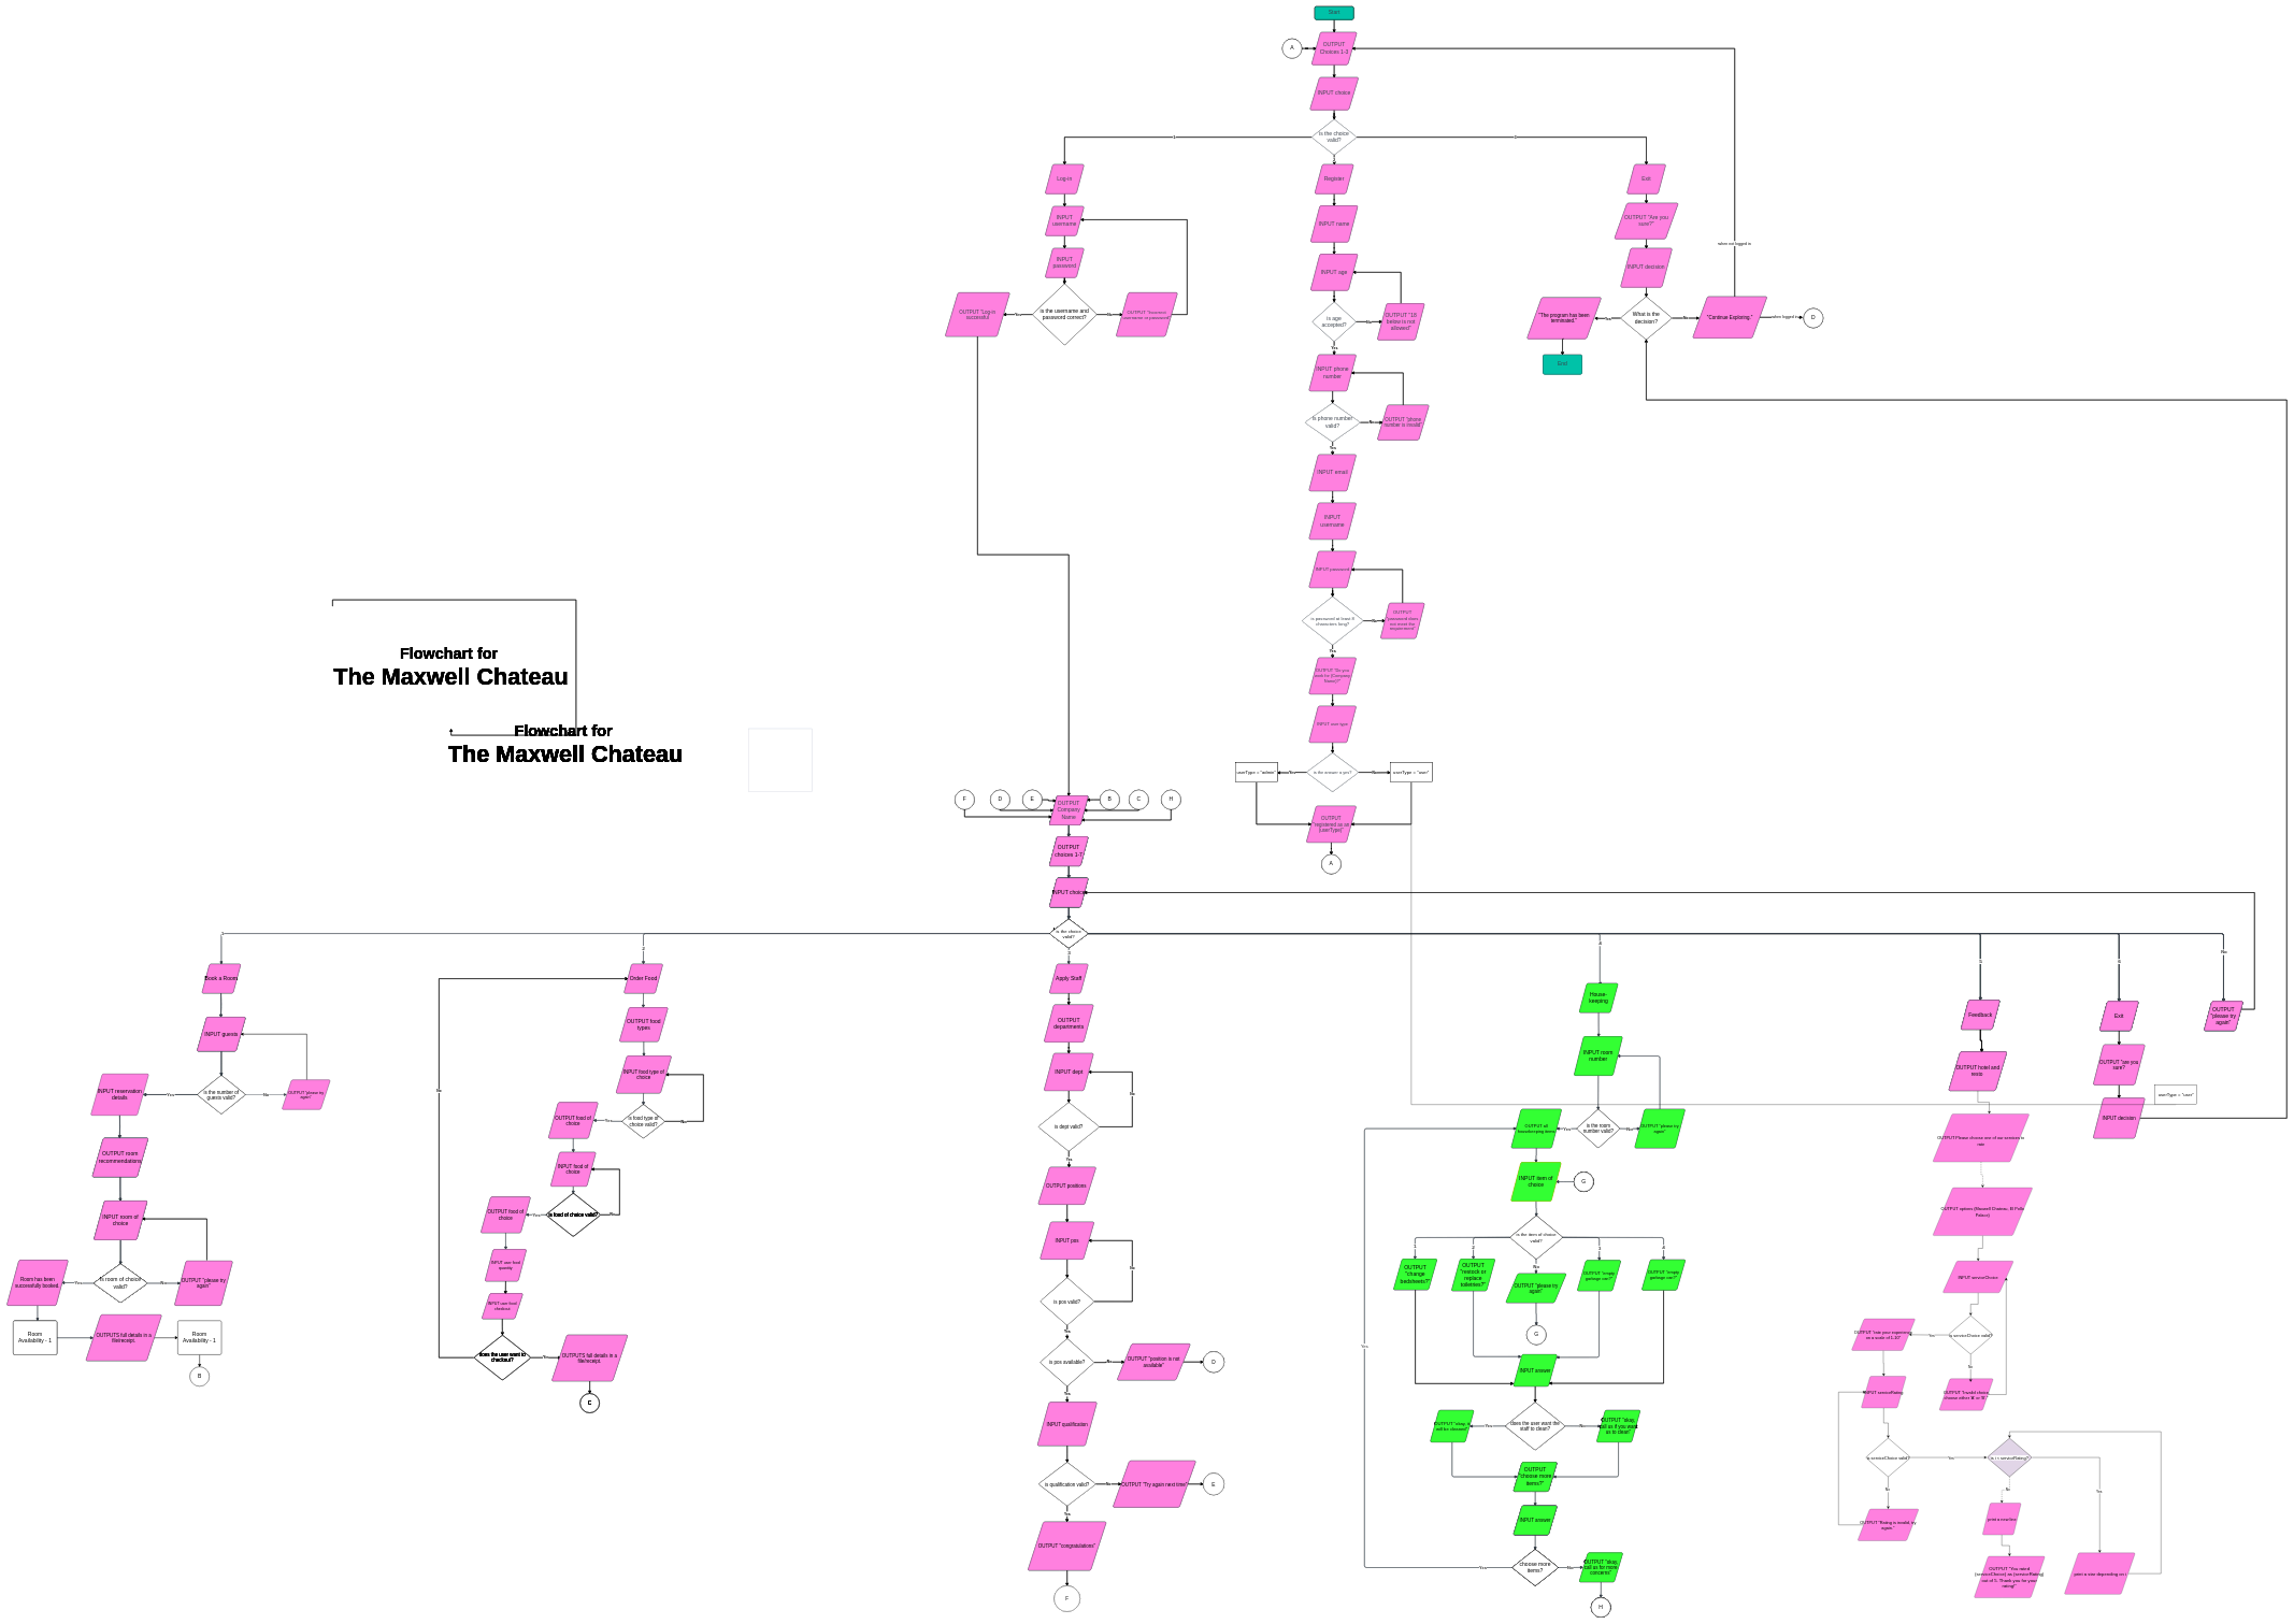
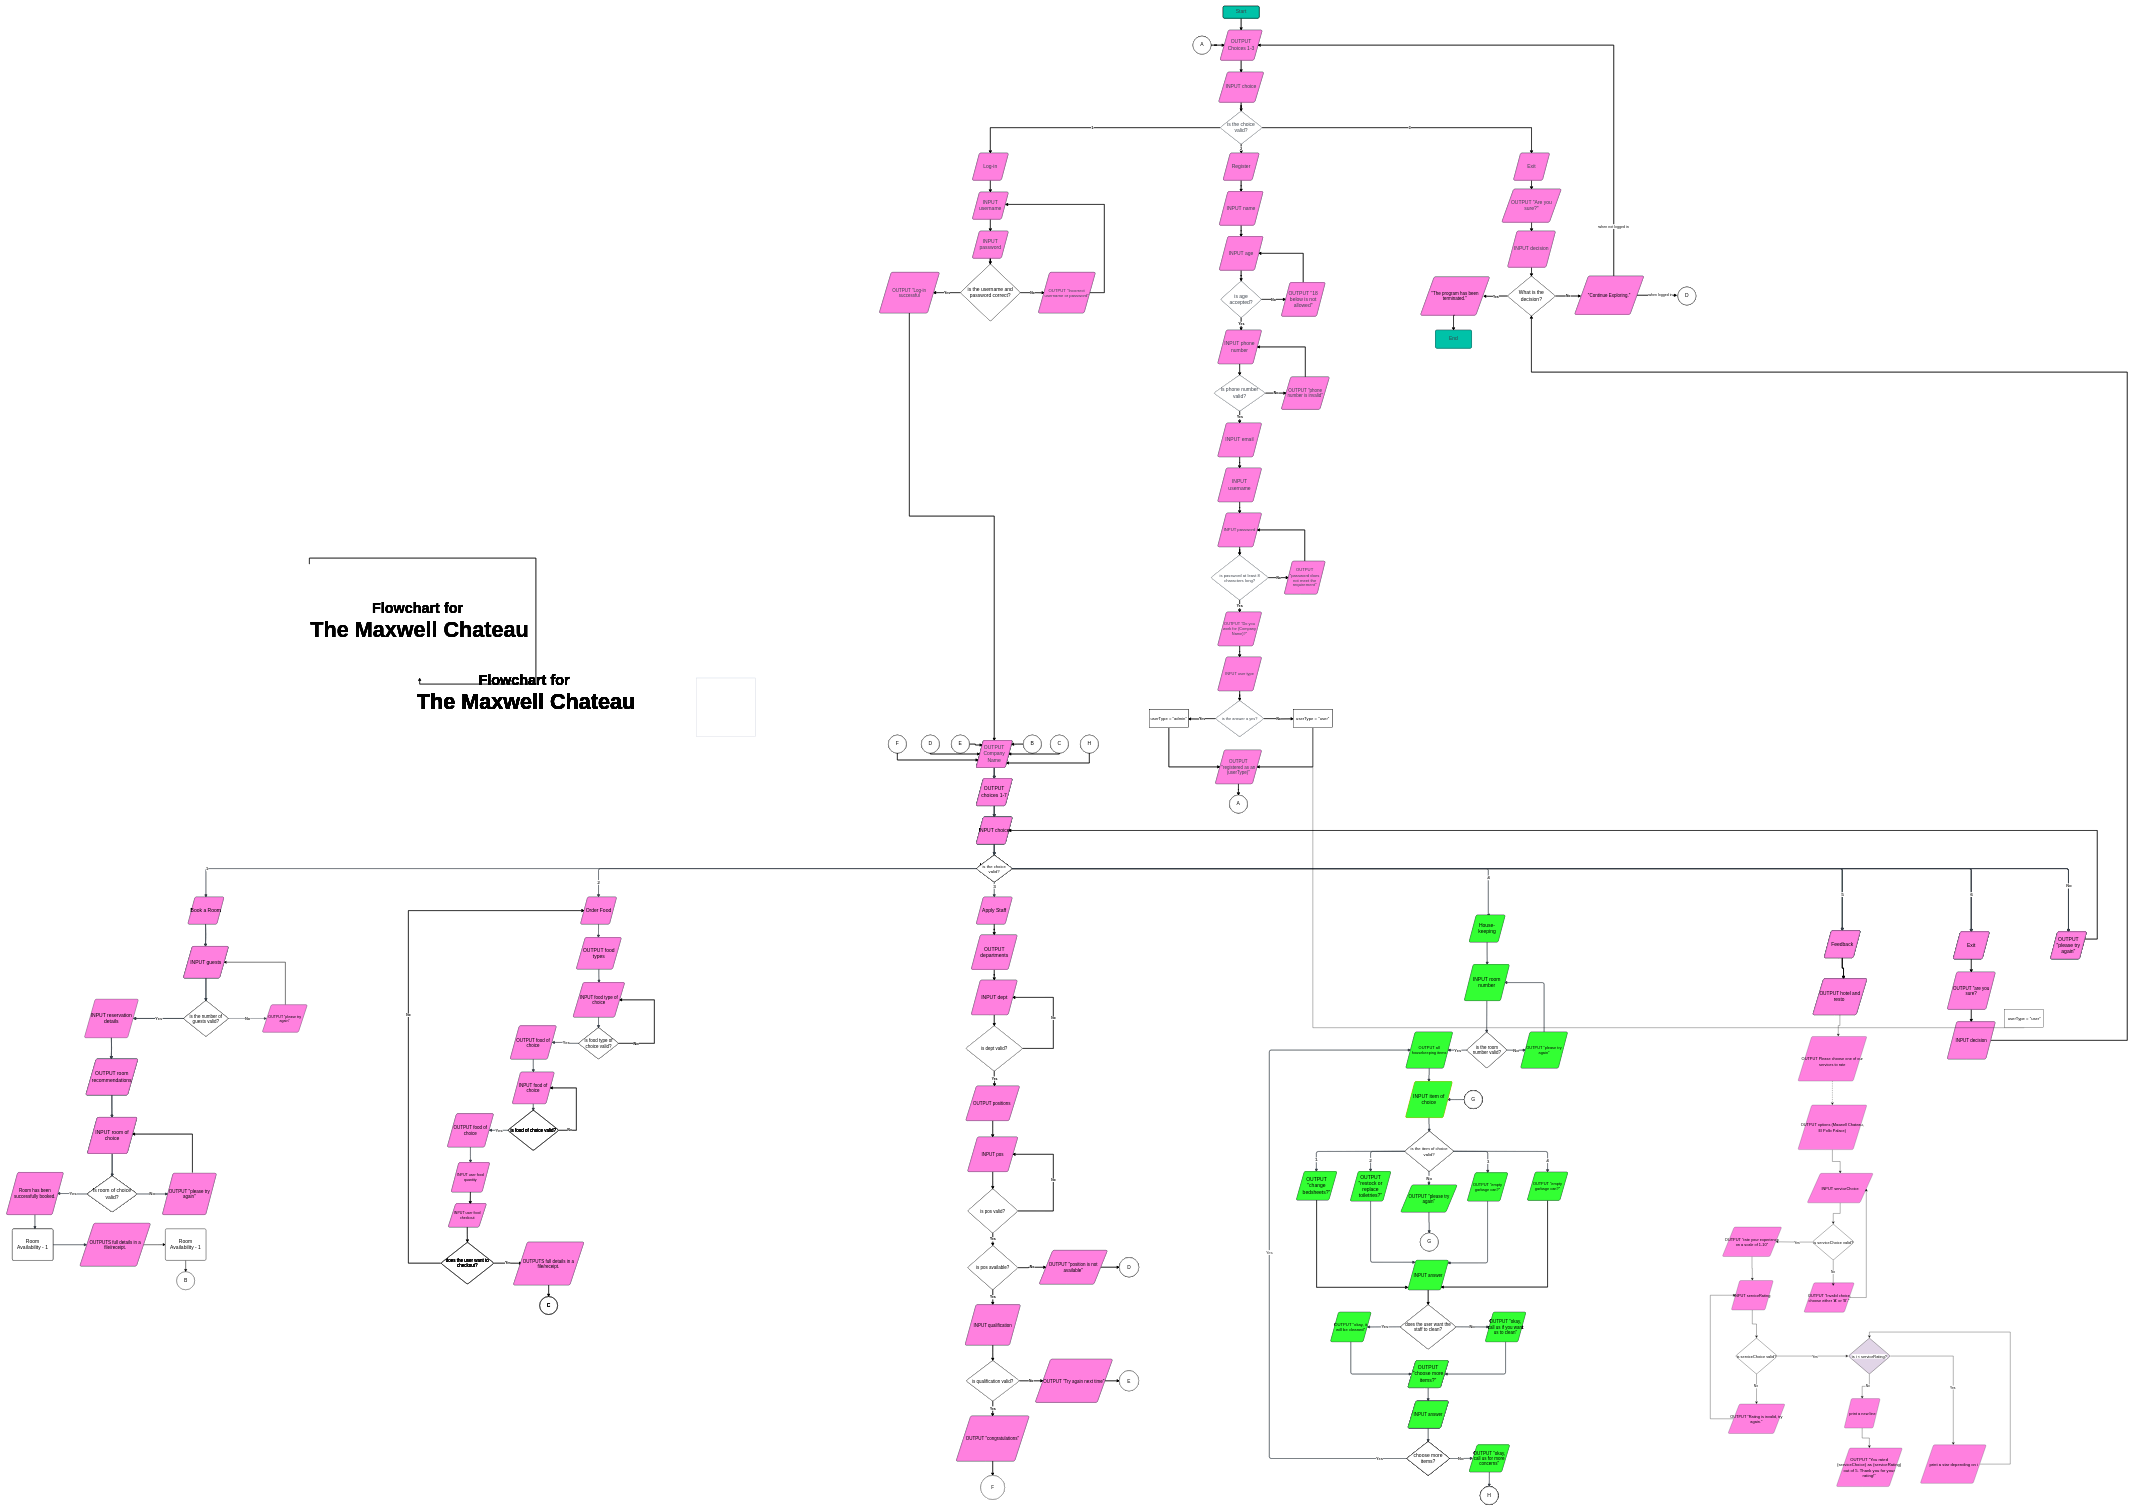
- <mxCell id="1187" value="&lt;font style=&quot;font-size: 15px;&quot;&gt;&lt;br style=&quot;font-size: 15px;&quot;&gt;&lt;/font&gt;&lt;div style=&quot;font-size: 15px;&quot;&gt;&lt;span style=&quot;font-family: Arial; font-size: 13px; text-align: left; white-space-collapse: preserve;&quot;&gt;OUTPUT Please choose one of our services to rate&lt;/span&gt;&lt;br style=&quot;font-size: 15px;&quot;&gt;&lt;/div&gt;" style="html=1;overflow=block;blockSpacing=1;whiteSpace=wrap;shape=parallelogram;perimeter=parallelogramPerimeter;anchorPointDirection=0;fontSize=15;spacing=3.8;strokeColor=#3a414a;strokeOpacity=100;fillOpacity=100;rounded=1;absoluteArcSize=1;arcSize=9;fillColor=#ff80df;strokeWidth=0.8;lucidId=ik~fVCqqvGgh;" parent="1" vertex="1"><mxGeometry x="5992" y="3454.64" width="300" height="148.59" as="geometry" /></mxCell>
+ <mxCell id="1187" value="&lt;font style=&quot;font-size: 15px;&quot;&gt;&lt;br style=&quot;font-size: 15px;&quot;&gt;&lt;/font&gt;&lt;div style=&quot;font-size: 15px;&quot;&gt;&lt;span style=&quot;font-family: Arial; font-size: 13px; text-align: left; white-space-collapse: preserve;&quot;&gt;OUTPUT Please choose one of our services to rate&lt;/span&gt;&lt;br style=&quot;font-size: 15px;&quot;&gt;&lt;/div&gt;" style="html=1;overflow=block;blockSpacing=1;whiteSpace=wrap;shape=parallelogram;perimeter=parallelogramPerimeter;anchorPointDirection=0;fontSize=15;spacing=3.8;strokeColor=#3a414a;strokeOpacity=100;fillOpacity=100;rounded=1;absoluteArcSize=1;arcSize=9;fillColor=#ff80df;strokeWidth=0.8;lucidId=ik~fVCqqvGgh;" parent="1" vertex="1"><mxGeometry x="5992" y="3454.64" width="230" height="148.59" as="geometry" /></mxCell>
- <mxCell id="1372" value="&lt;div style=&quot;font-size: 15px;&quot;&gt;&lt;span style=&quot;font-family: Arial; font-size: 13px; text-align: left; white-space-collapse: preserve;&quot;&gt;OUTPUT options (Maxwell Chateau, El Pollo Palace)&lt;/span&gt;&lt;br style=&quot;font-size: 15px;&quot;&gt;&lt;/div&gt;" style="html=1;overflow=block;blockSpacing=1;whiteSpace=wrap;shape=parallelogram;perimeter=parallelogramPerimeter;anchorPointDirection=0;fontSize=15;spacing=3.8;strokeColor=#3a414a;strokeOpacity=100;fillOpacity=100;rounded=1;absoluteArcSize=1;arcSize=9;fillColor=#ff80df;strokeWidth=0.8;lucidId=ik~fVCqqvGgh;" vertex="1" parent="1"><mxGeometry x="5992" y="3683.23" width="310" height="148.59" as="geometry" /></mxCell>
+ <mxCell id="1372" value="&lt;div style=&quot;font-size: 15px;&quot;&gt;&lt;span style=&quot;font-family: Arial; font-size: 13px; text-align: left; white-space-collapse: preserve;&quot;&gt;OUTPUT options (Maxwell Chateau, El Pollo Palace)&lt;/span&gt;&lt;br style=&quot;font-size: 15px;&quot;&gt;&lt;/div&gt;" style="html=1;overflow=block;blockSpacing=1;whiteSpace=wrap;shape=parallelogram;perimeter=parallelogramPerimeter;anchorPointDirection=0;fontSize=15;spacing=3.8;strokeColor=#3a414a;strokeOpacity=100;fillOpacity=100;rounded=1;absoluteArcSize=1;arcSize=9;fillColor=#ff80df;strokeWidth=0.8;lucidId=ik~fVCqqvGgh;" vertex="1" parent="1"><mxGeometry x="5992" y="3683.23" width="230" height="148.59" as="geometry" /></mxCell>
- <mxCell id="1395" style="edgeStyle=orthogonalEdgeStyle;rounded=0;orthogonalLoop=1;jettySize=auto;html=1;dashed=1;" edge="1" parent="1" source="1397" target="1401"><mxGeometry relative="1" as="geometry" /></mxCell>
+ <mxCell id="1395" style="edgeStyle=orthogonalEdgeStyle;rounded=0;orthogonalLoop=1;jettySize=auto;html=1;" edge="1" parent="1" source="1397" target="1401"><mxGeometry relative="1" as="geometry" /></mxCell>
